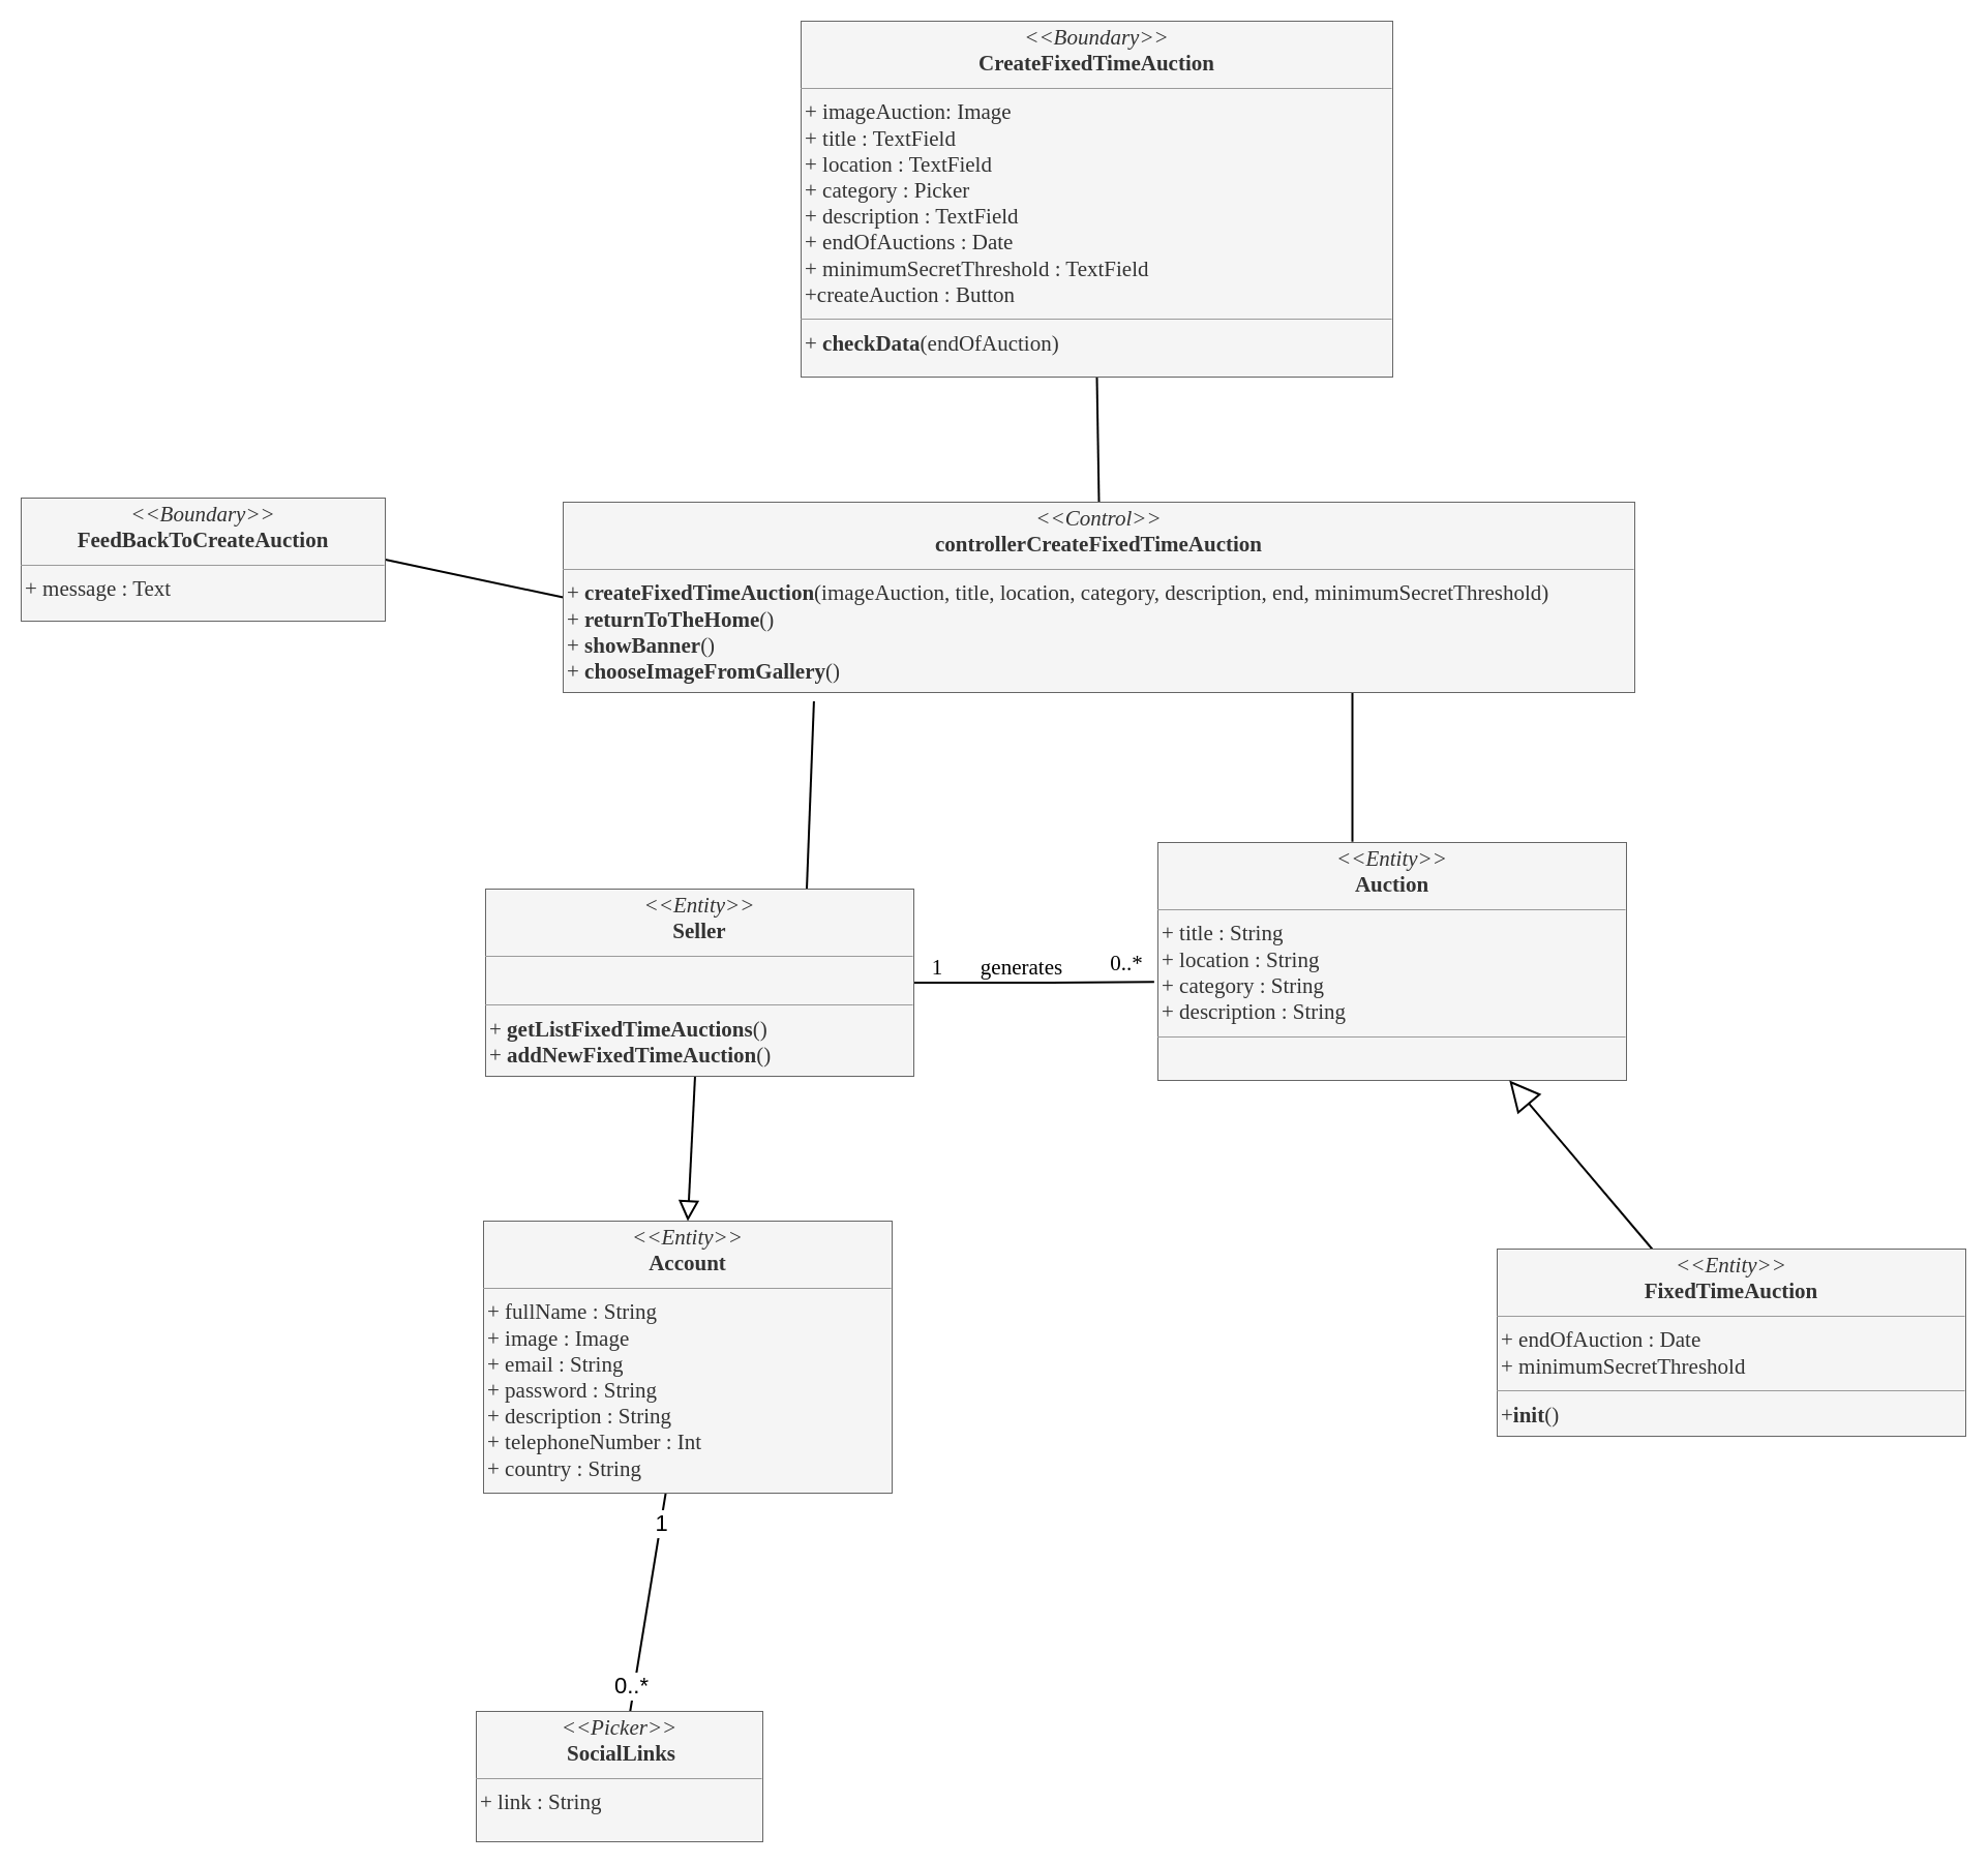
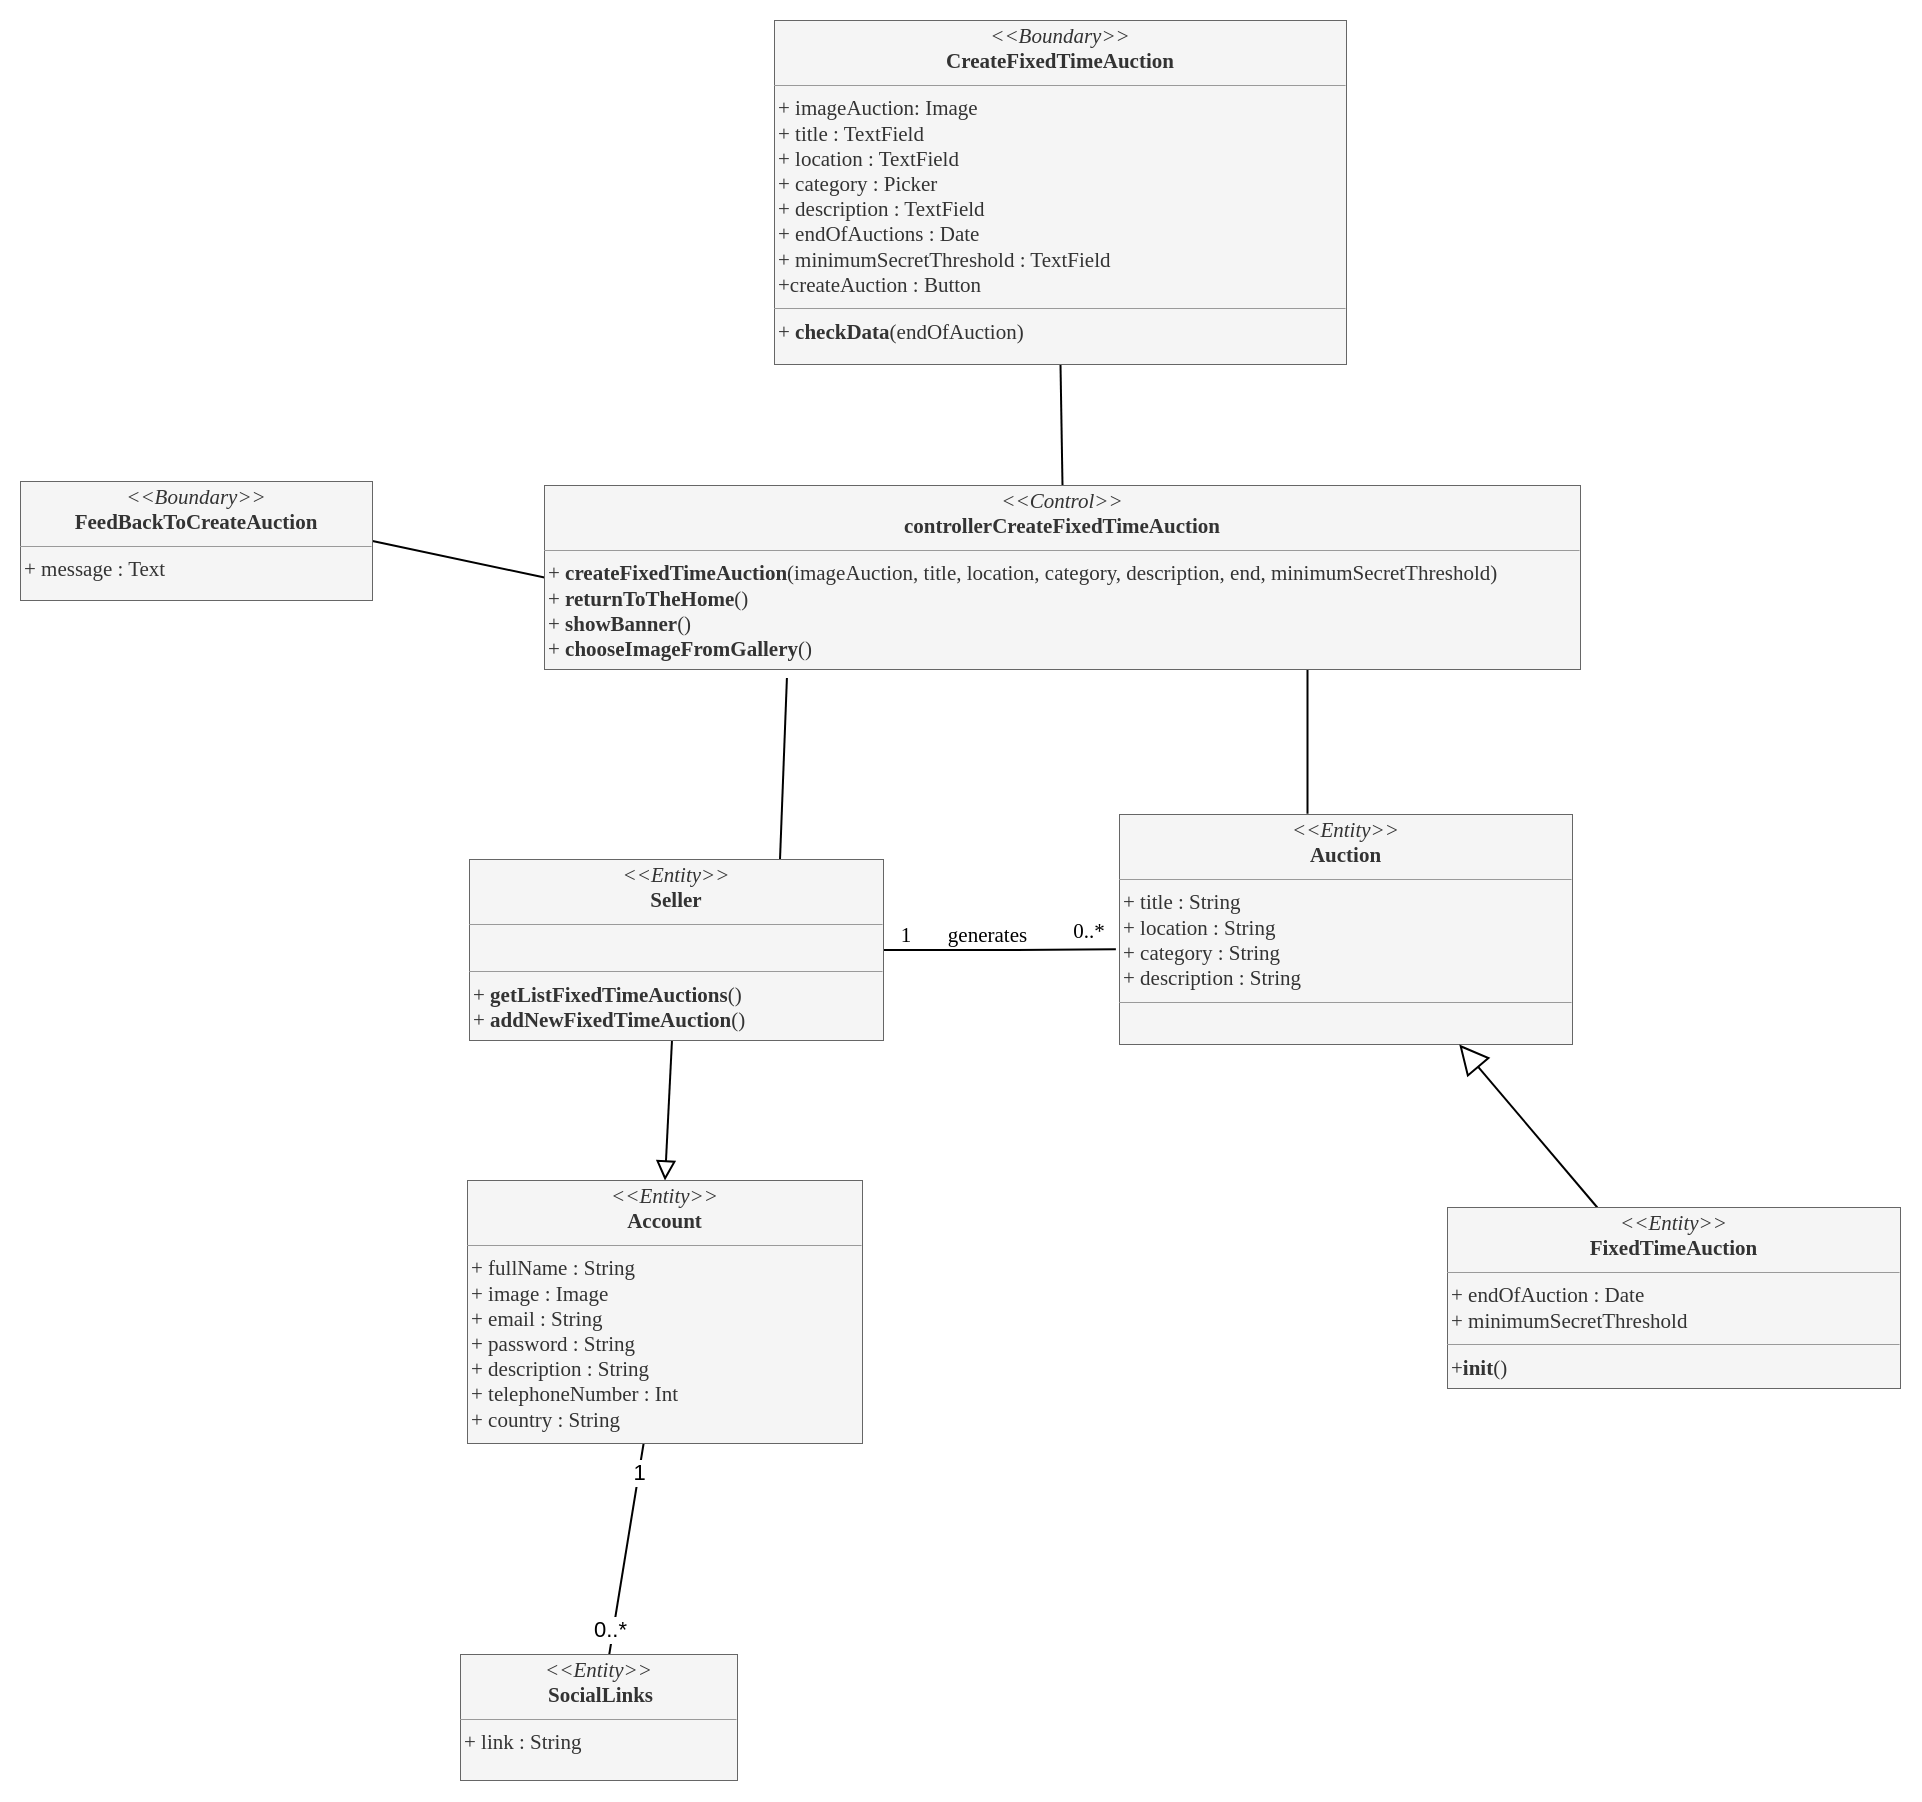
- <mxCell id="22" value="&lt;p style=&quot;margin: 4px 0px 0px; text-align: center; font-size: 21px;&quot;&gt;&lt;font style=&quot;font-size: 21px;&quot;&gt;&lt;i style=&quot;&quot;&gt;&amp;lt;&amp;lt;Picker&amp;gt;&amp;gt;&lt;/i&gt;&lt;/font&gt;&lt;/p&gt;&lt;p style=&quot;margin: 0px 0px 0px 4px; font-size: 21px;&quot;&gt;&lt;span style=&quot;white-space: pre;&quot;&gt;&#09;&lt;/span&gt;&lt;span style=&quot;white-space: pre;&quot;&gt;&#09;&lt;/span&gt;&lt;b&gt;SocialLinks&lt;/b&gt;&lt;br&gt;&lt;/p&gt;&lt;hr style=&quot;font-size: 21px;&quot; size=&quot;1&quot;&gt;&lt;p style=&quot;margin: 0px 0px 0px 4px; font-size: 21px;&quot;&gt;+ link : String&amp;nbsp;&lt;/p&gt;" style="verticalAlign=top;align=left;overflow=fill;fontSize=12;fontFamily=SF PRO;html=1;fillColor=#f5f5f5;fontColor=#333333;strokeColor=#666666;rounded=0;" parent="1" vertex="1"><mxGeometry x="460" y="1654" width="277" height="126" as="geometry" /></mxCell>
+ <mxCell id="22" value="&lt;p style=&quot;margin: 4px 0px 0px; text-align: center; font-size: 21px;&quot;&gt;&lt;font style=&quot;font-size: 21px;&quot;&gt;&lt;i style=&quot;&quot;&gt;&amp;lt;&amp;lt;Entity&amp;gt;&amp;gt;&lt;/i&gt;&lt;/font&gt;&lt;/p&gt;&lt;p style=&quot;margin: 0px 0px 0px 4px; font-size: 21px;&quot;&gt;&lt;span style=&quot;white-space: pre;&quot;&gt;&#09;&lt;/span&gt;&lt;span style=&quot;white-space: pre;&quot;&gt;&#09;&lt;/span&gt;&lt;b&gt;SocialLinks&lt;/b&gt;&lt;br&gt;&lt;/p&gt;&lt;hr style=&quot;font-size: 21px;&quot; size=&quot;1&quot;&gt;&lt;p style=&quot;margin: 0px 0px 0px 4px; font-size: 21px;&quot;&gt;+ link : String&amp;nbsp;&lt;/p&gt;" style="verticalAlign=top;align=left;overflow=fill;fontSize=12;fontFamily=SF PRO;html=1;fillColor=#f5f5f5;fontColor=#333333;strokeColor=#666666;rounded=0;" parent="1" vertex="1"><mxGeometry x="460" y="1654" width="277" height="126" as="geometry" /></mxCell>
